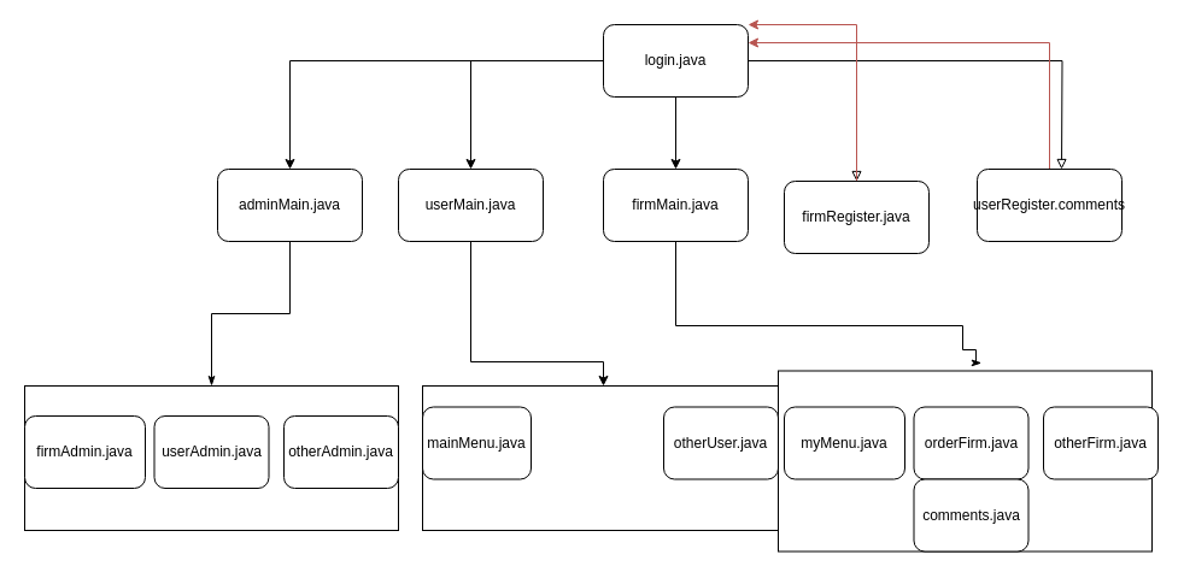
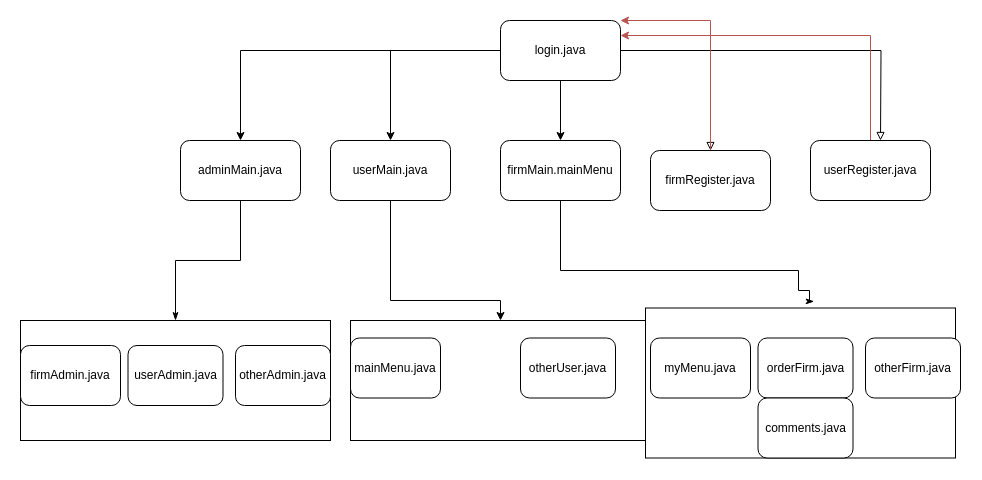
- <mxCell id="13" value="firmMain.java" style="rounded=1;whiteSpace=wrap;html=1;" parent="1" vertex="1"><mxGeometry x="500" y="140" width="120" height="60" as="geometry" /></mxCell>
+ <mxCell id="13" value="firmMain.mainMenu" style="rounded=1;whiteSpace=wrap;html=1;" parent="1" vertex="1"><mxGeometry x="500" y="140" width="120" height="60" as="geometry" /></mxCell>
- <mxCell id="17" value="userRegister.comments" style="rounded=1;whiteSpace=wrap;html=1;" parent="1" vertex="1"><mxGeometry x="810" y="140" width="120" height="60" as="geometry" /></mxCell>
+ <mxCell id="17" value="userRegister.java" style="rounded=1;whiteSpace=wrap;html=1;" parent="1" vertex="1"><mxGeometry x="810" y="140" width="120" height="60" as="geometry" /></mxCell>
- <mxCell id="25" value="otherUser.java" style="rounded=1;whiteSpace=wrap;html=1;" parent="1" vertex="1"><mxGeometry x="550" y="337.5" width="95" height="60" as="geometry" /></mxCell>
+ <mxCell id="25" value="otherUser.java" style="rounded=1;whiteSpace=wrap;html=1;" parent="1" vertex="1"><mxGeometry x="520" y="337.5" width="95" height="60" as="geometry" /></mxCell>
